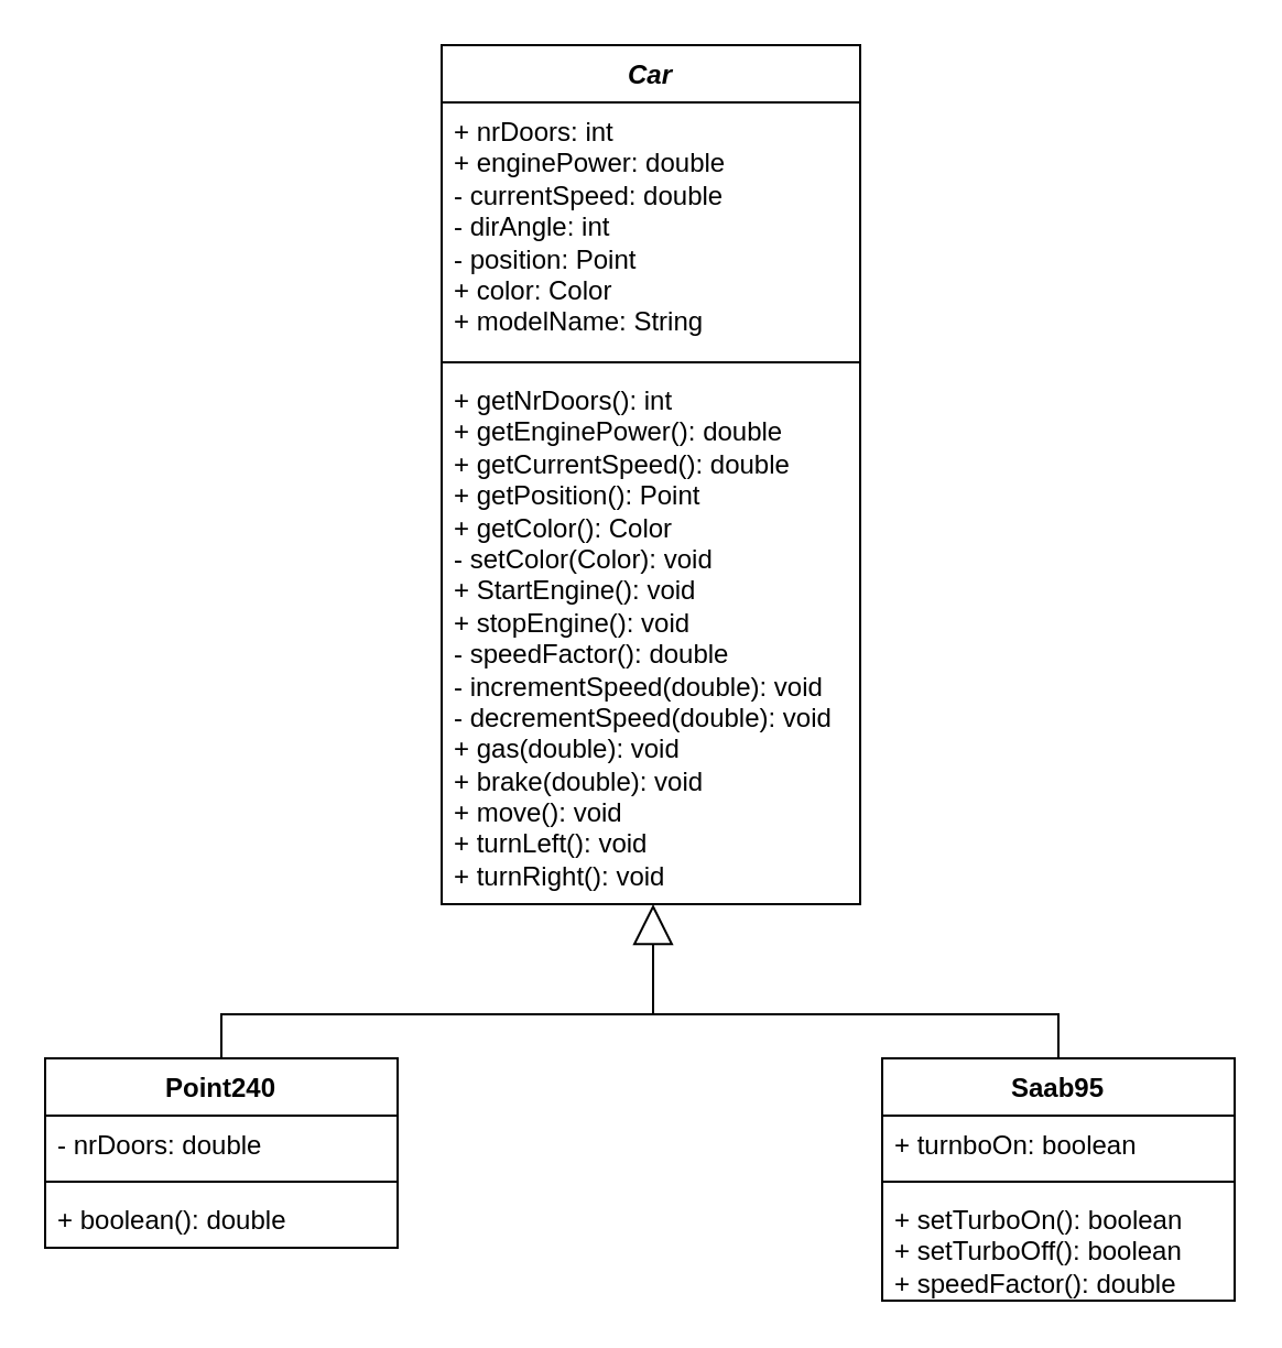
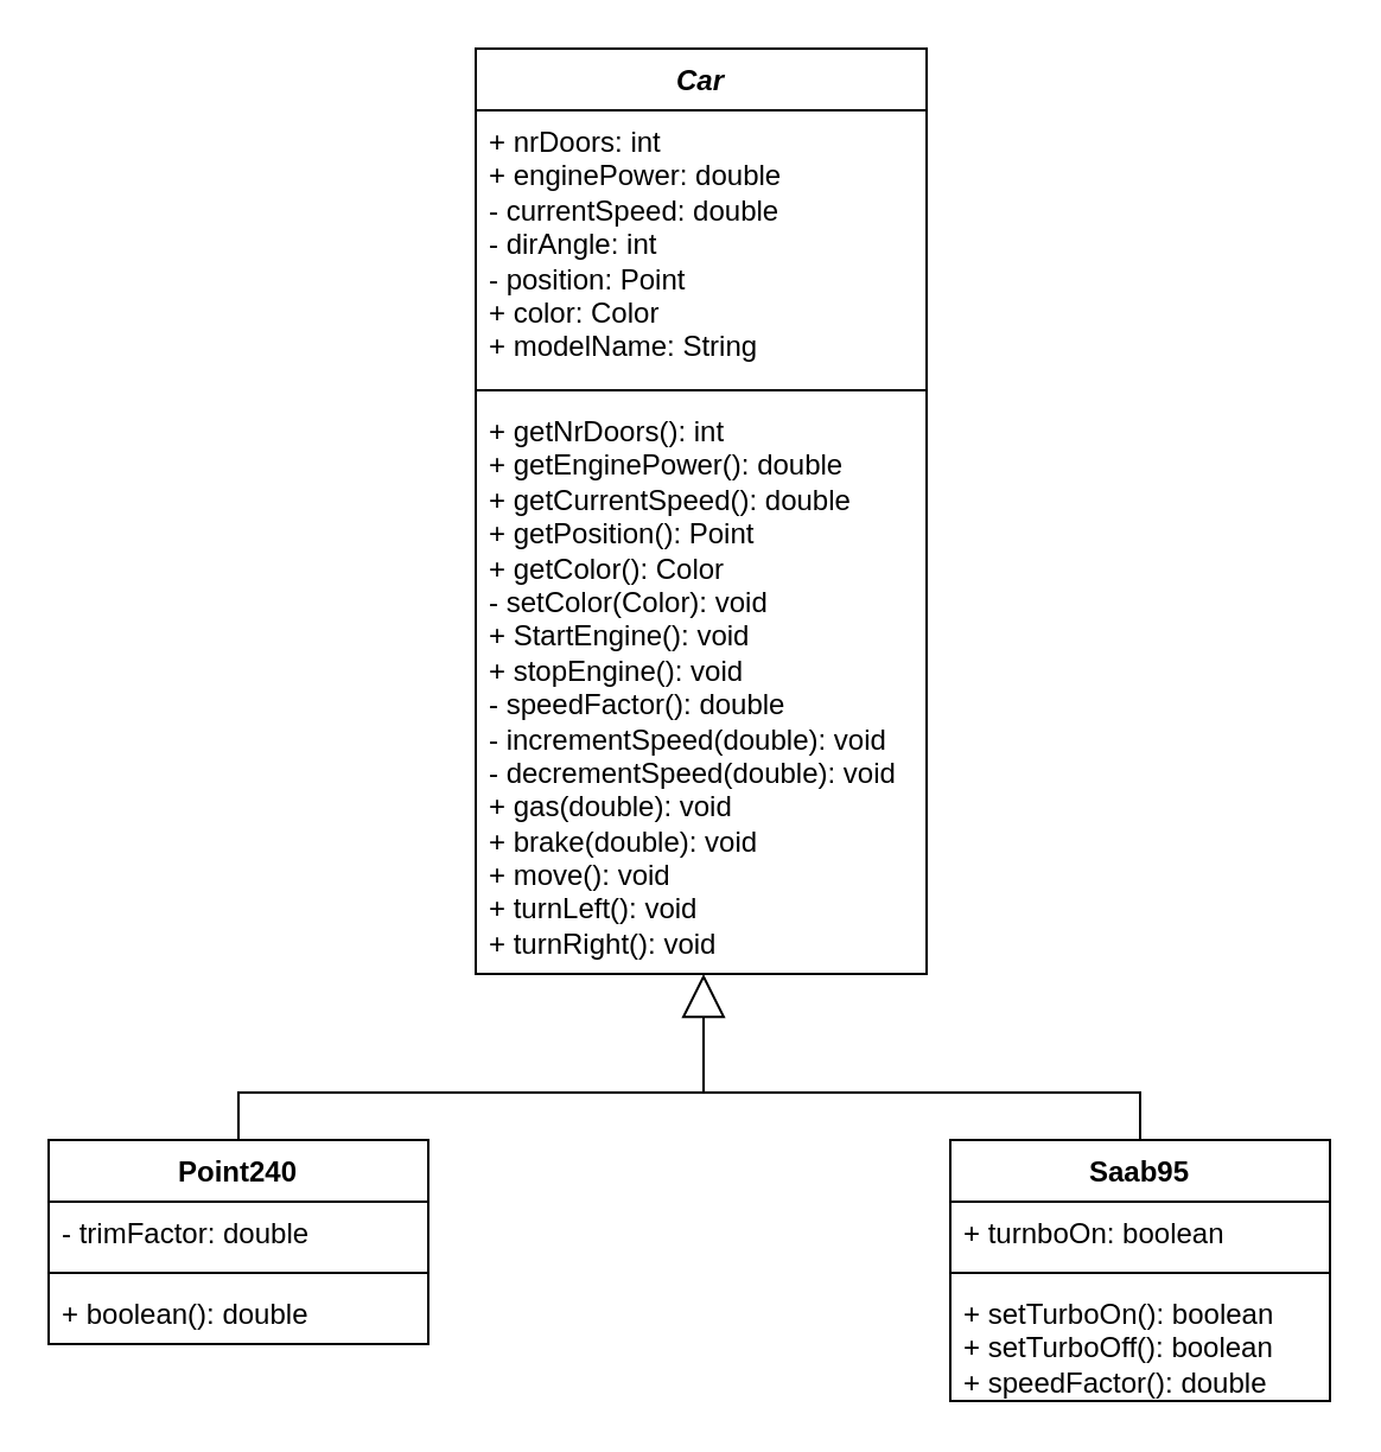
- <mxCell id="4" value="- nrDoors: double" style="text;strokeColor=none;fillColor=none;align=left;verticalAlign=top;spacingLeft=4;spacingRight=4;overflow=hidden;rotatable=0;points=[[0,0.5],[1,0.5]];portConstraint=eastwest;whiteSpace=wrap;html=1;" vertex="1" parent="3"><mxGeometry y="26" width="160" height="26" as="geometry" /></mxCell>
+ <mxCell id="4" value="- trimFactor: double" style="text;strokeColor=none;fillColor=none;align=left;verticalAlign=top;spacingLeft=4;spacingRight=4;overflow=hidden;rotatable=0;points=[[0,0.5],[1,0.5]];portConstraint=eastwest;whiteSpace=wrap;html=1;" vertex="1" parent="3"><mxGeometry y="26" width="160" height="26" as="geometry" /></mxCell>
